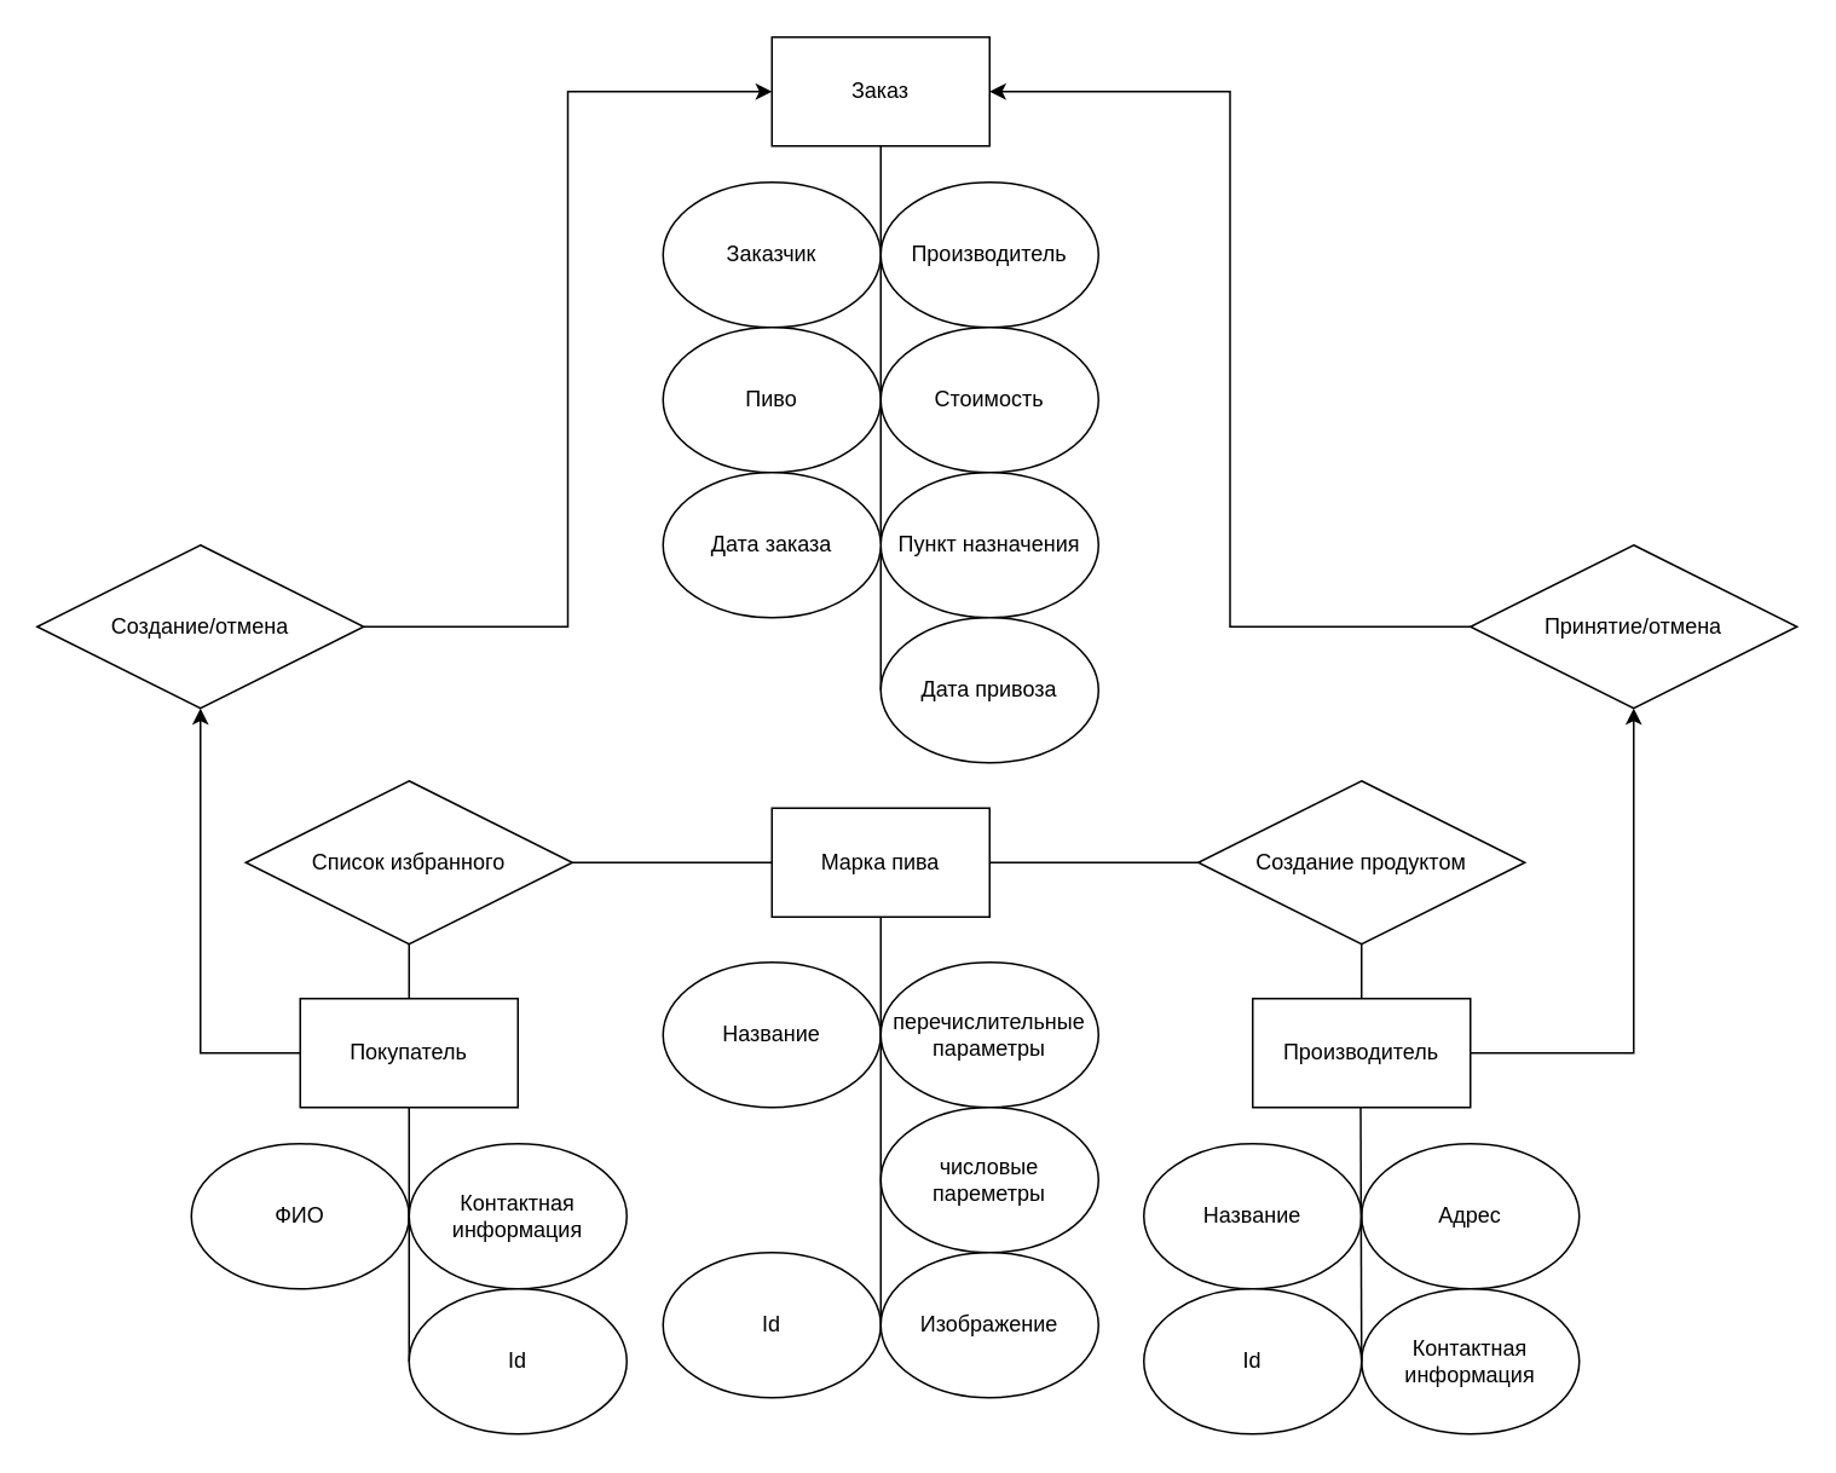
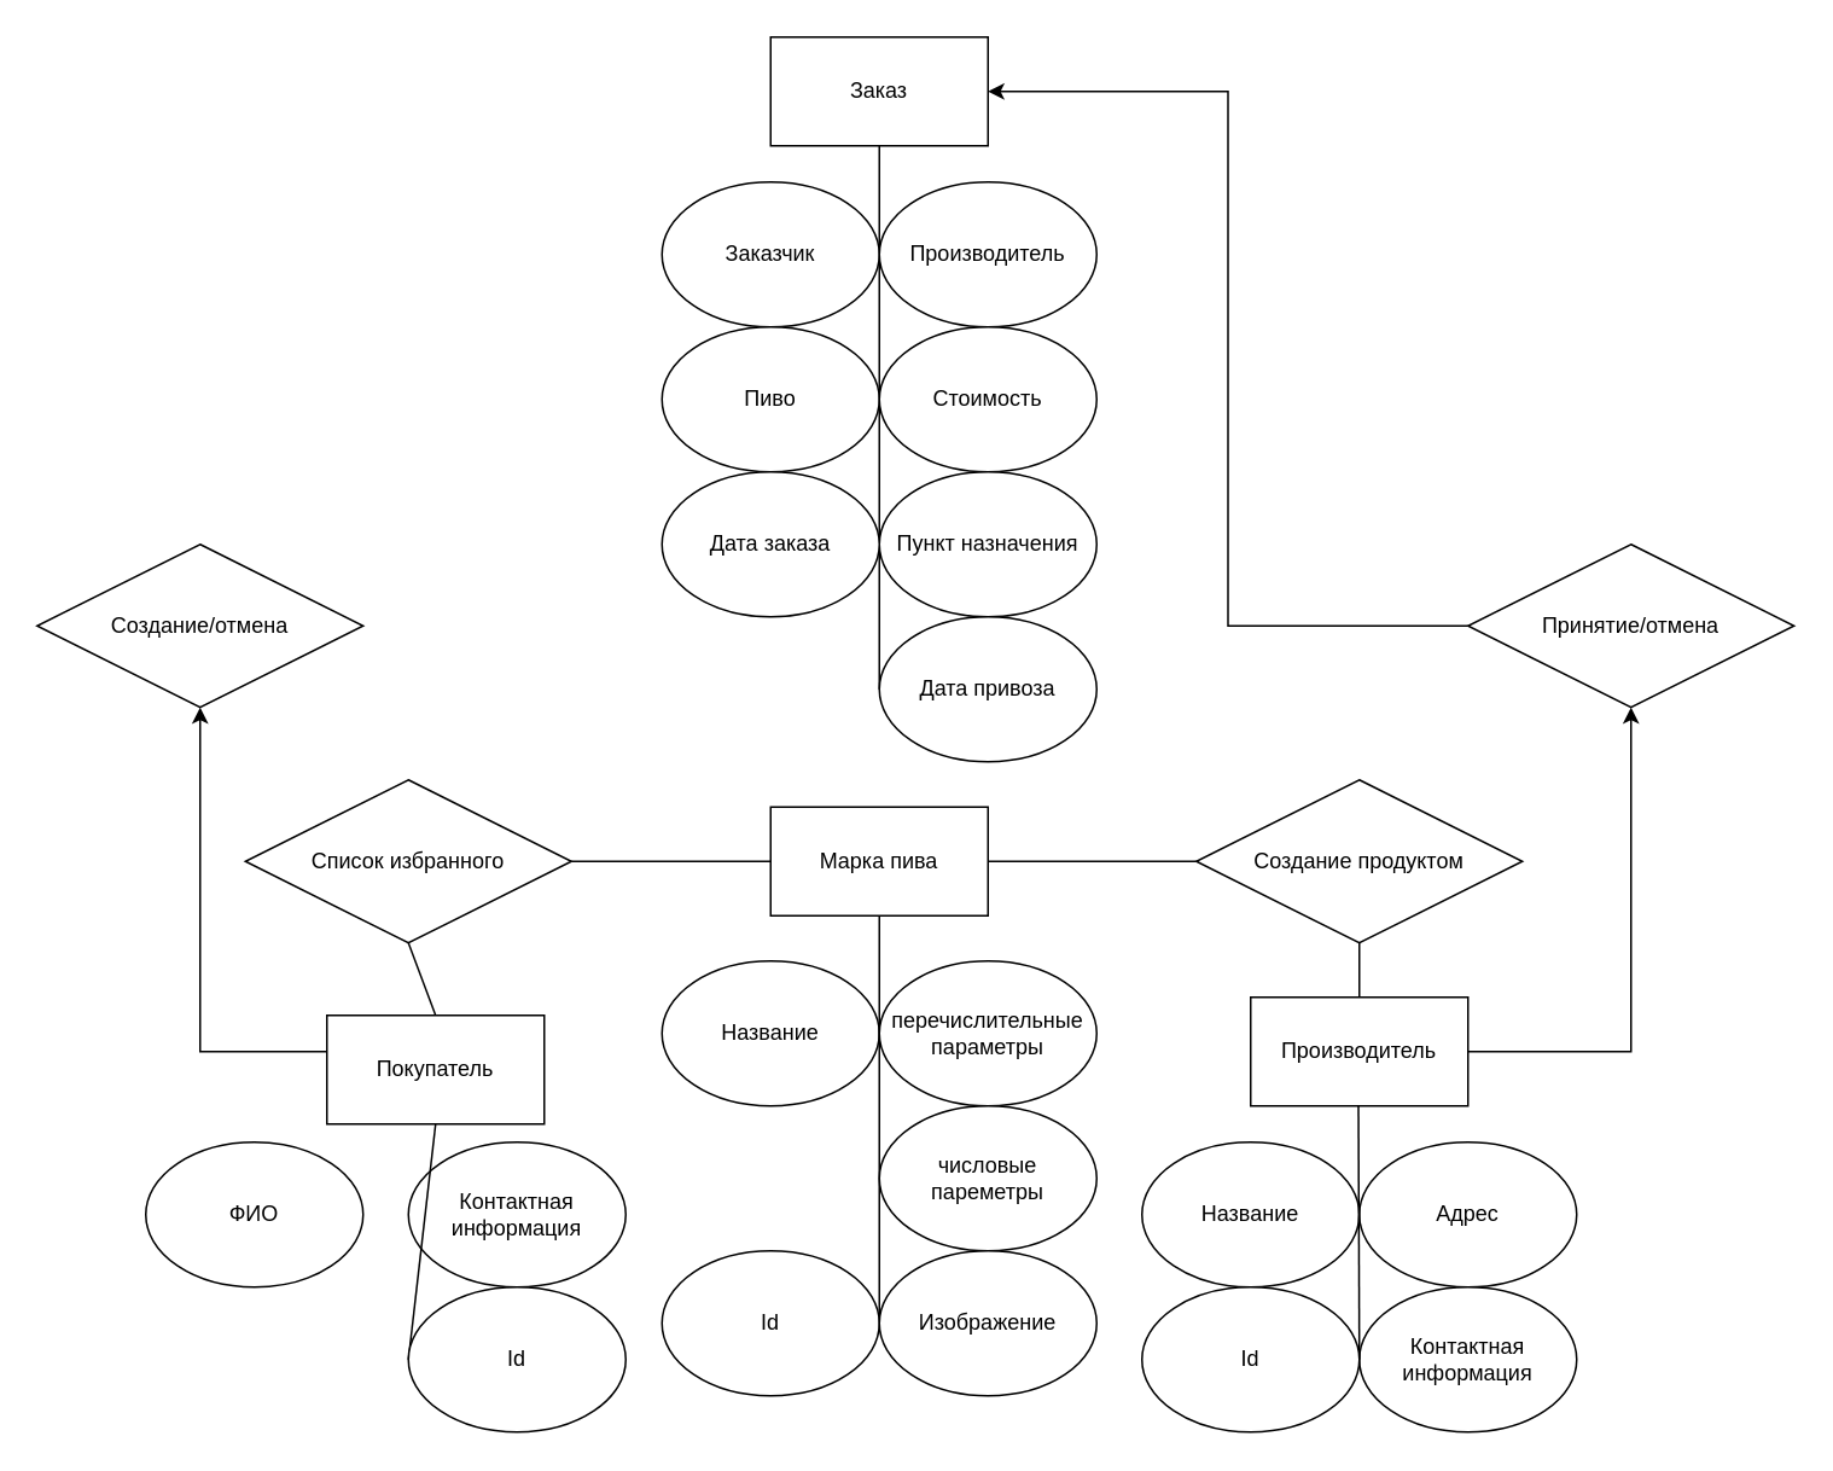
- <mxCell id="33" style="edgeStyle=orthogonalEdgeStyle;rounded=0;orthogonalLoop=1;jettySize=auto;html=1;entryX=0;entryY=0.5;entryDx=0;entryDy=0;" edge="1" parent="1" source="34" target="28"><mxGeometry relative="1" as="geometry" /></mxCell>
- <mxCell id="13" value="Покупатель" style="rounded=0;whiteSpace=wrap;html=1;" vertex="1" parent="1"><mxGeometry x="165" y="550" width="120" height="60" as="geometry" /></mxCell>
+ <mxCell id="13" value="Покупатель" style="rounded=0;whiteSpace=wrap;html=1;" vertex="1" parent="1"><mxGeometry x="180" y="560" width="120" height="60" as="geometry" /></mxCell>
- <mxCell id="14" value="ФИО" style="ellipse;whiteSpace=wrap;html=1;" vertex="1" parent="1"><mxGeometry x="105" y="630" width="120" height="80" as="geometry" /></mxCell>
+ <mxCell id="14" value="ФИО" style="ellipse;whiteSpace=wrap;html=1;" vertex="1" parent="1"><mxGeometry x="80" y="630" width="120" height="80" as="geometry" /></mxCell>
